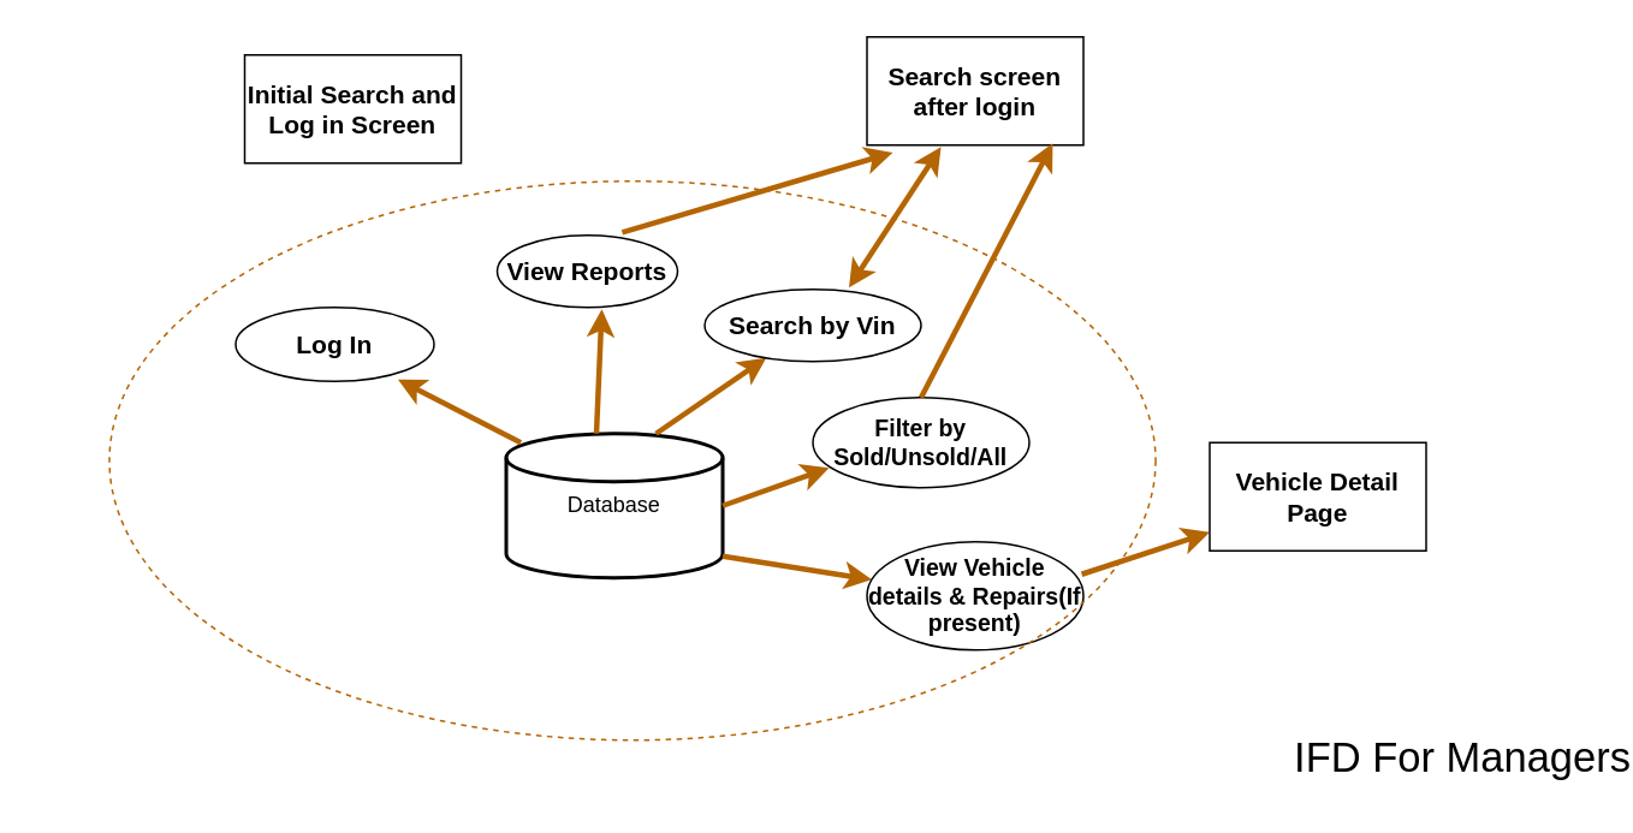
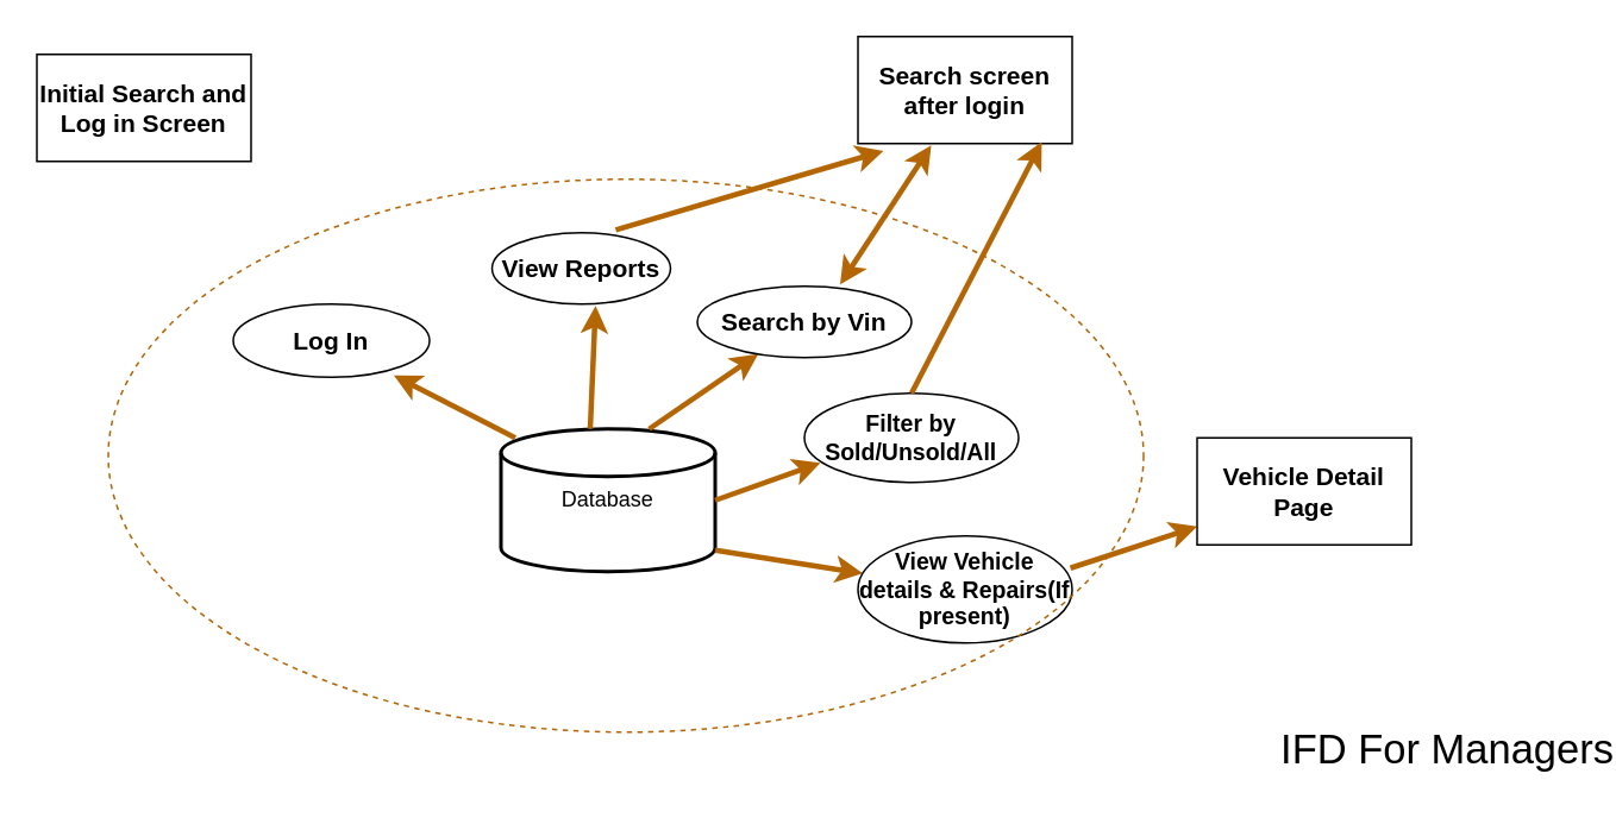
- <mxCell id="7" value="&lt;b&gt;&lt;font style=&quot;font-size: 14px&quot;&gt;Initial Search and Log in Screen&lt;/font&gt;&lt;/b&gt;" style="rounded=0;whiteSpace=wrap;html=1;" parent="1" vertex="1"><mxGeometry x="135" y="30" width="120" height="60" as="geometry" /></mxCell>
+ <mxCell id="7" value="&lt;b&gt;&lt;font style=&quot;font-size: 14px&quot;&gt;Initial Search and Log in Screen&lt;/font&gt;&lt;/b&gt;" style="rounded=0;whiteSpace=wrap;html=1;" parent="1" vertex="1"><mxGeometry x="20" y="30" width="120" height="60" as="geometry" /></mxCell>
